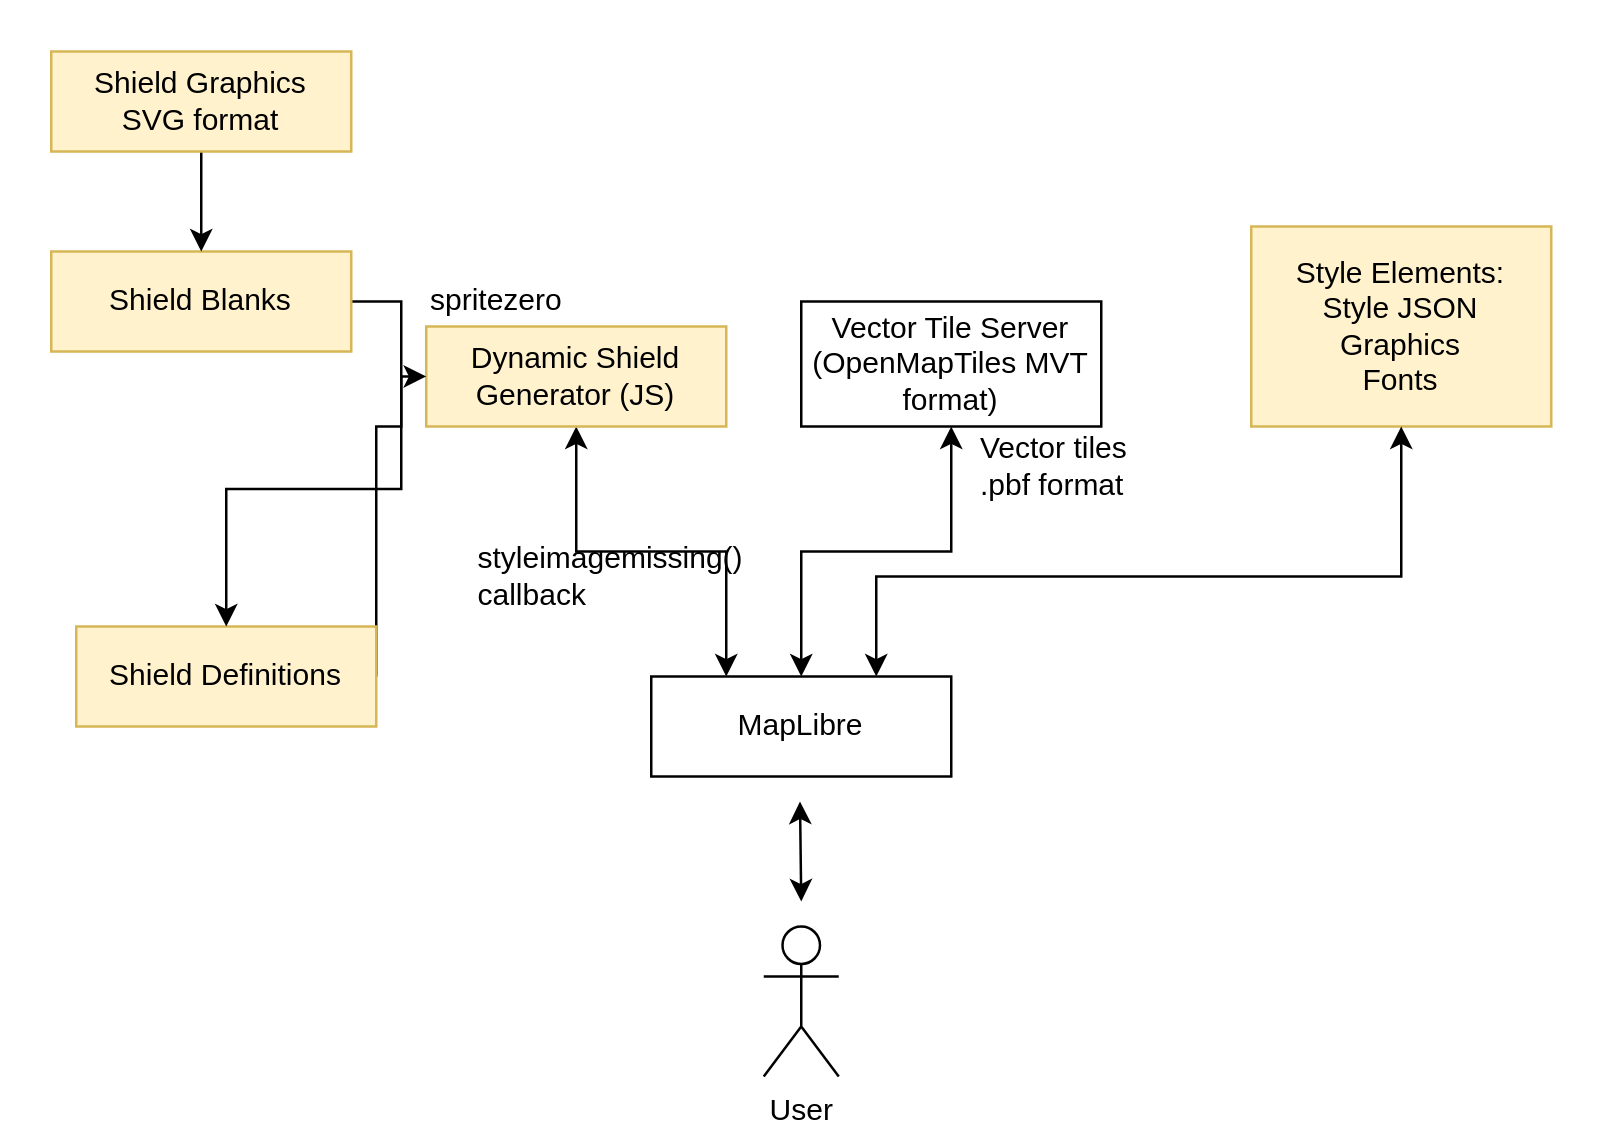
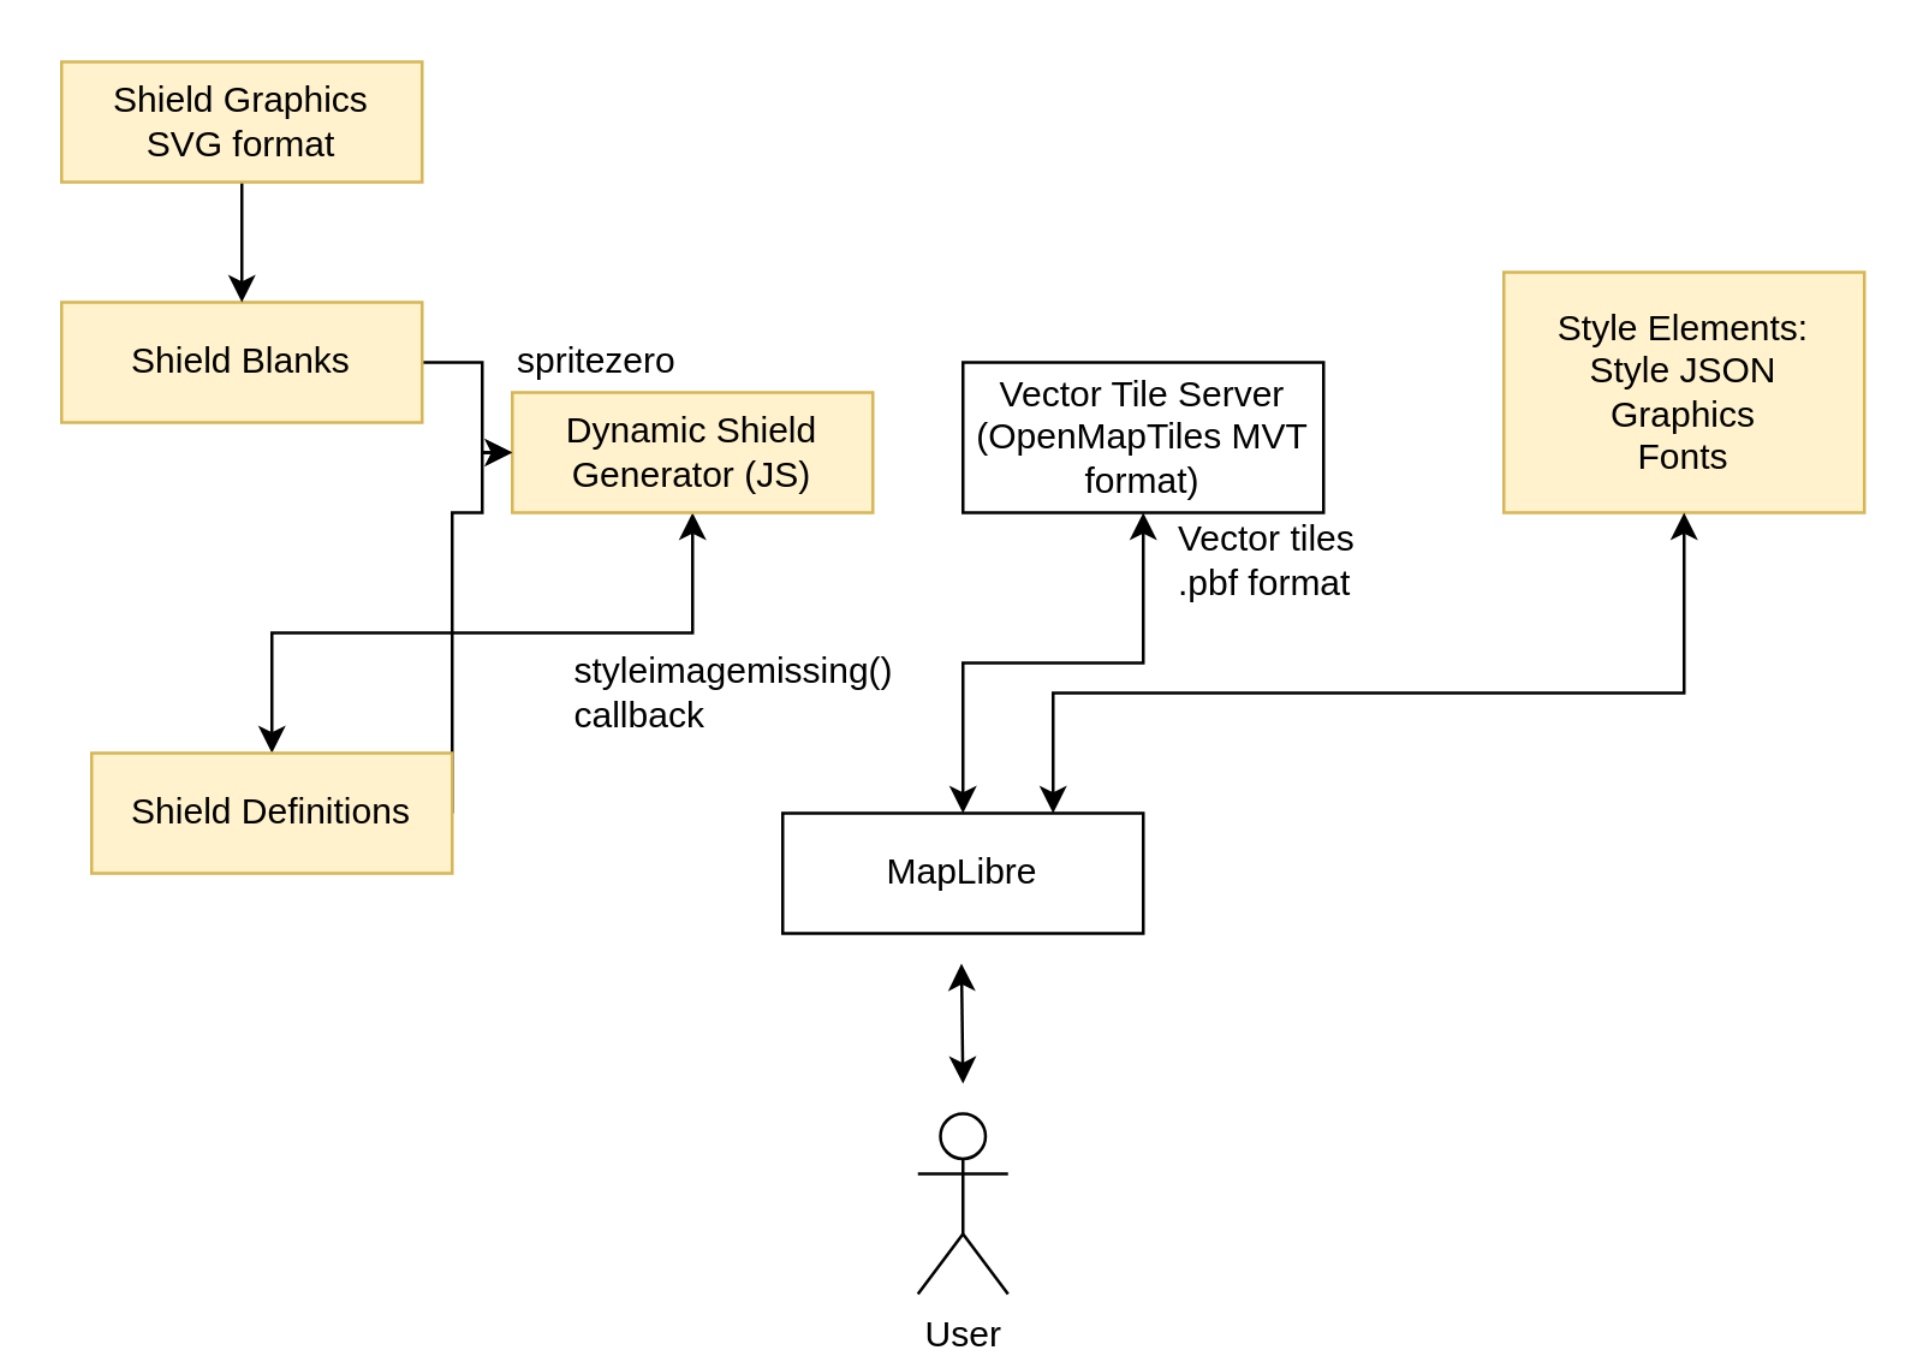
- <mxCell id="10" style="edgeStyle=orthogonalEdgeStyle;rounded=0;orthogonalLoop=1;jettySize=auto;html=1;exitX=1;exitY=0.5;exitDx=0;exitDy=0;" parent="1" source="11" target="9" edge="1"><mxGeometry relative="1" as="geometry" /></mxCell>
+ <mxCell id="10" style="edgeStyle=orthogonalEdgeStyle;rounded=0;orthogonalLoop=1;jettySize=auto;html=1;exitX=1;exitY=0.5;exitDx=0;exitDy=0;entryX=0;entryY=0.5;entryDx=0;entryDy=0;" parent="1" source="11" target="7" edge="1"><mxGeometry relative="1" as="geometry" /></mxCell>
- <mxCell id="6" style="edgeStyle=orthogonalEdgeStyle;rounded=0;orthogonalLoop=1;jettySize=auto;html=1;exitX=0.5;exitY=1;exitDx=0;exitDy=0;entryX=0.25;entryY=0;entryDx=0;entryDy=0;startArrow=classic;startFill=1;" parent="1" source="7" target="4" edge="1"><mxGeometry relative="1" as="geometry"><mxPoint x="290" y="260" as="targetPoint" /></mxGeometry></mxCell>
+ <mxCell id="6" style="edgeStyle=orthogonalEdgeStyle;rounded=0;orthogonalLoop=1;jettySize=auto;html=1;exitX=0.5;exitY=1;exitDx=0;exitDy=0;startArrow=classic;startFill=1;" parent="1" source="7" target="9" edge="1"><mxGeometry relative="1" as="geometry"><mxPoint x="290" y="260" as="targetPoint" /></mxGeometry></mxCell>
